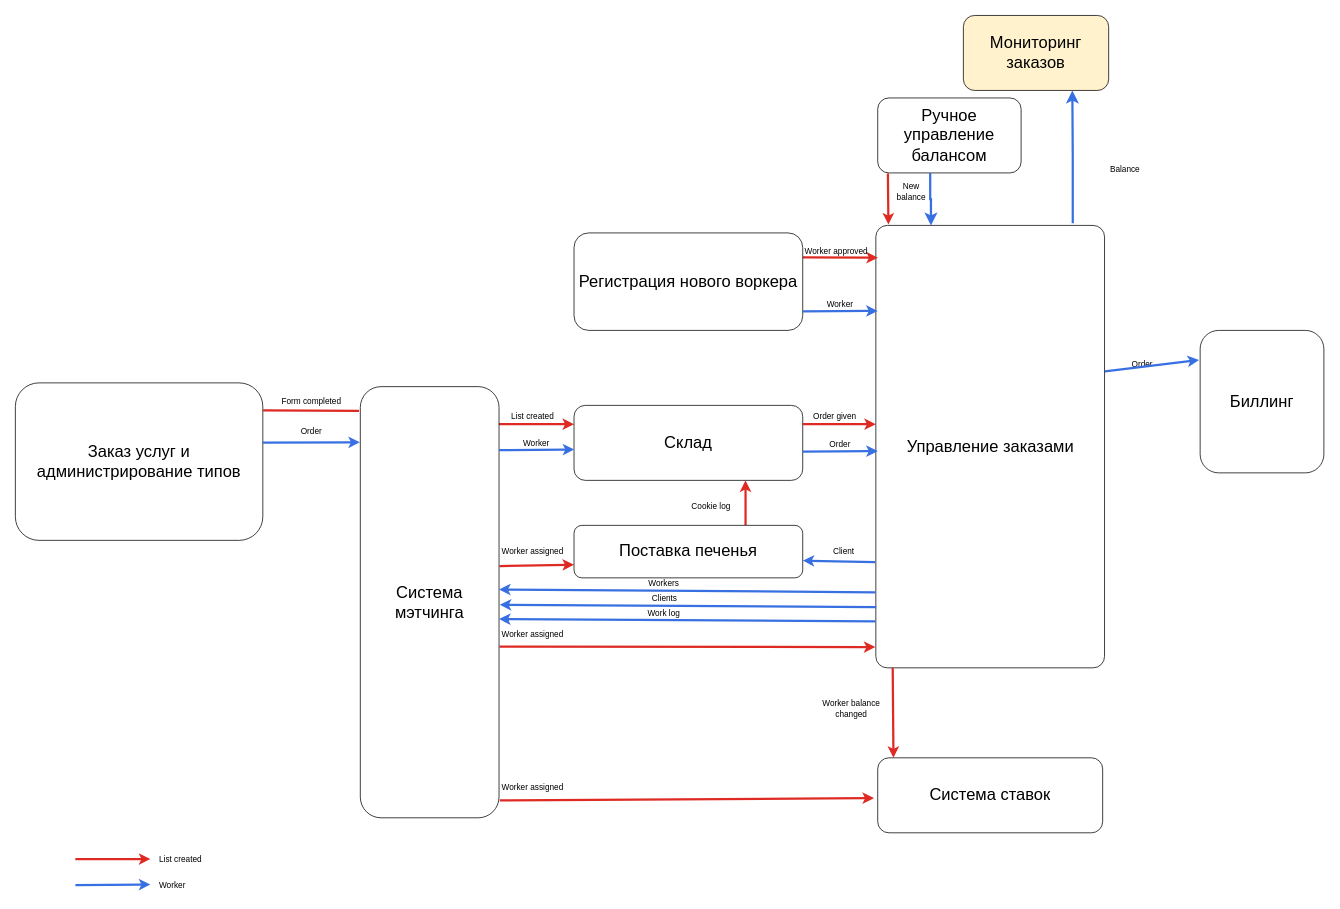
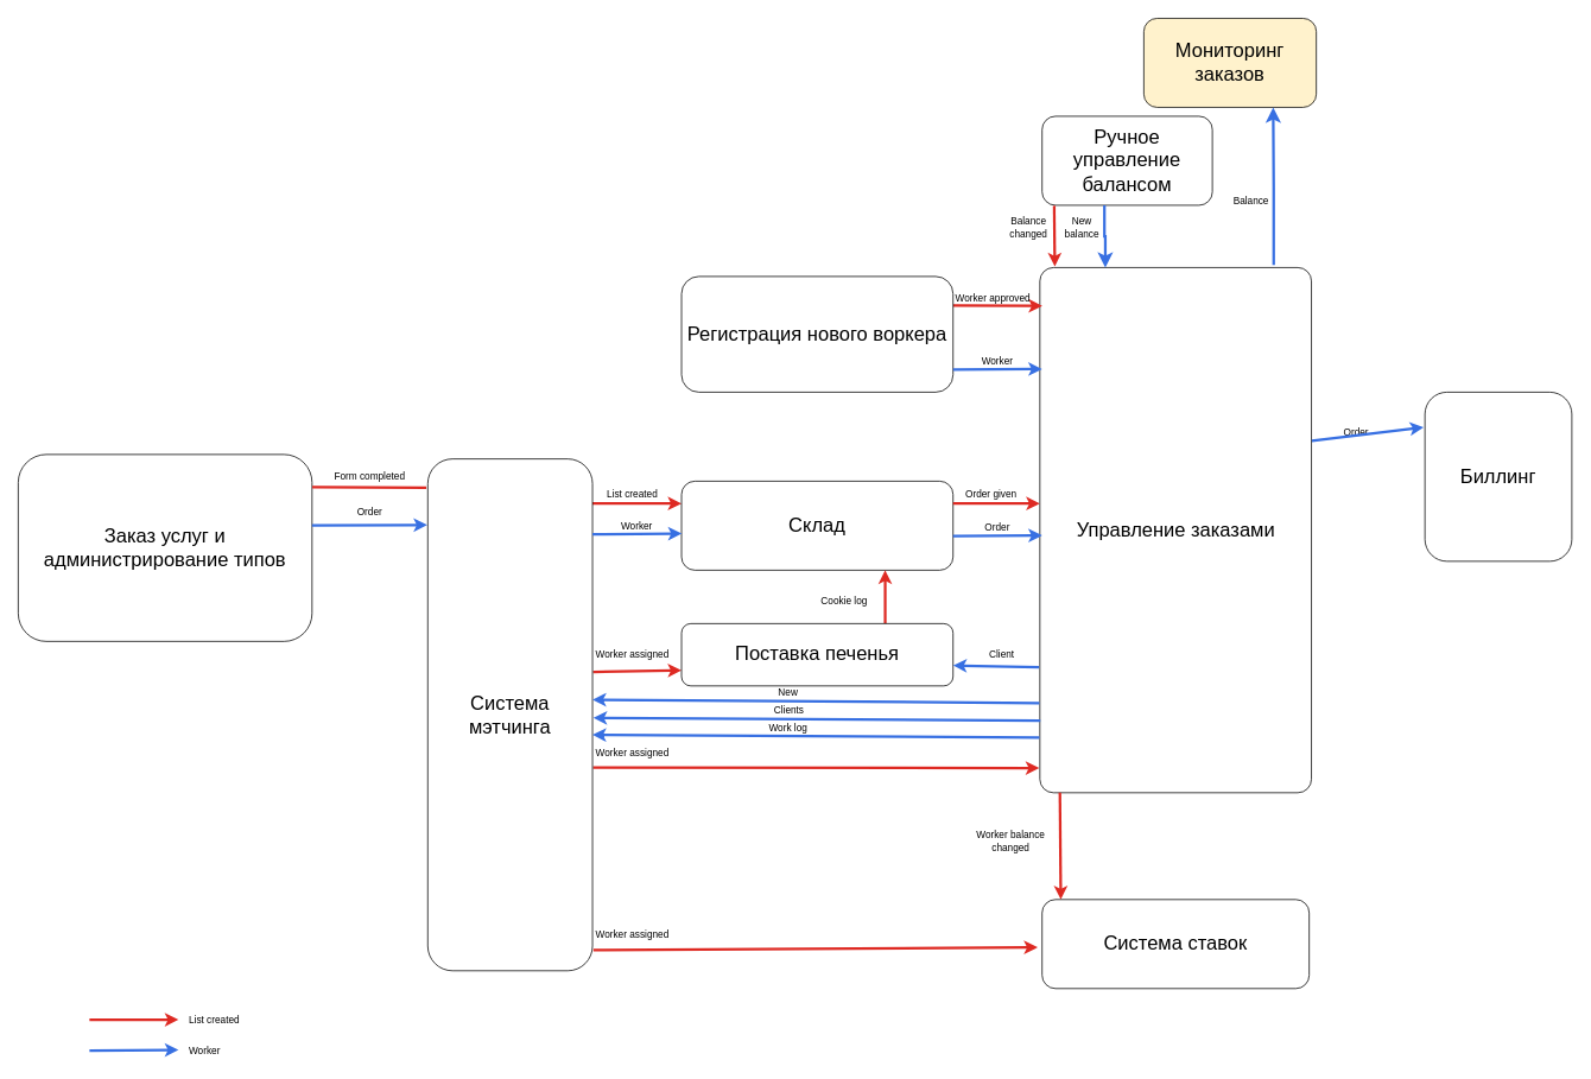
- <mxCell id="53" value="Balance" style="text;html=1;strokeColor=none;fillColor=none;align=center;verticalAlign=middle;whiteSpace=wrap;rounded=0;fontSize=11;fontFamily=Helvetica;fontColor=default;" vertex="1" parent="1"><mxGeometry x="1475" y="210" width="50" height="30" as="geometry" /></mxCell>
+ <mxCell id="53" value="Balance" style="text;html=1;strokeColor=none;fillColor=none;align=center;verticalAlign=middle;whiteSpace=wrap;rounded=0;fontSize=11;fontFamily=Helvetica;fontColor=default;" vertex="1" parent="1"><mxGeometry x="1380" y="210" width="50" height="30" as="geometry" /></mxCell>
+ <mxCell id="50" value="Balance&lt;br&gt;changed" style="text;html=1;strokeColor=none;fillColor=none;align=center;verticalAlign=middle;whiteSpace=wrap;rounded=0;fontSize=11;fontFamily=Helvetica;fontColor=default;" vertex="1" parent="1"><mxGeometry x="1130" y="240" width="50" height="30" as="geometry" /></mxCell>
- <mxCell id="31" value="Workers" style="text;html=1;strokeColor=none;fillColor=none;align=center;verticalAlign=middle;whiteSpace=wrap;rounded=0;fontSize=11;fontFamily=Helvetica;fontColor=default;" vertex="1" parent="1"><mxGeometry x="840" y="773" width="90" height="10" as="geometry" /></mxCell>
+ <mxCell id="31" value="New" style="text;html=1;strokeColor=none;fillColor=none;align=center;verticalAlign=middle;whiteSpace=wrap;rounded=0;fontSize=11;fontFamily=Helvetica;fontColor=default;" vertex="1" parent="1"><mxGeometry x="840" y="773" width="90" height="10" as="geometry" /></mxCell>
